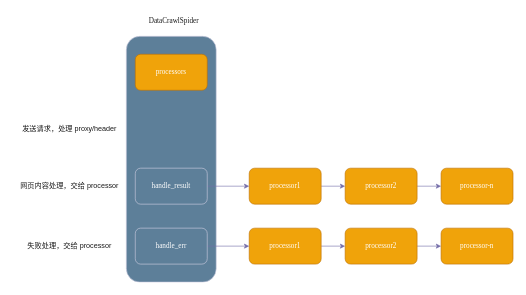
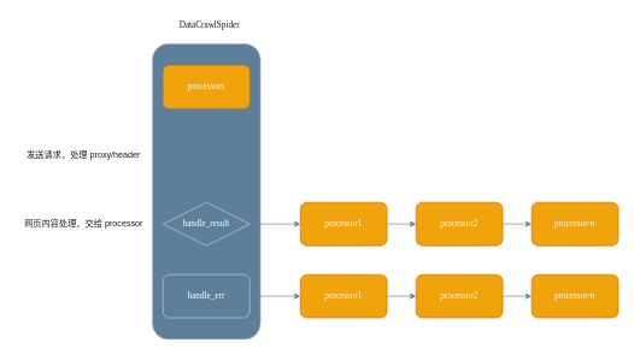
- <mxCell id="16" value="processors" style="rounded=1;whiteSpace=wrap;html=1;strokeColor=#BD7000;fillColor=#f0a30a;fontFamily=Comic Sans MS;labelBackgroundColor=none;fontColor=#FFFFFF;" vertex="1" parent="1"><mxGeometry x="225" y="90" width="120" height="60" as="geometry" /></mxCell>
+ <mxCell id="16" value="processors" style="rounded=1;whiteSpace=wrap;html=1;strokeColor=#BD7000;fillColor=#f0a30a;fontFamily=Comic Sans MS;labelBackgroundColor=none;fontColor=#FFFFFF;dashed=1;" vertex="1" parent="1"><mxGeometry x="225" y="90" width="120" height="60" as="geometry" /></mxCell>
- <mxCell id="4" value="handle_result" style="rounded=1;whiteSpace=wrap;html=1;strokeColor=#D0CEE2;fontColor=#FFFFFF;fillColor=#5D7F99;fontFamily=Comic Sans MS;labelBackgroundColor=none;" vertex="1" parent="1"><mxGeometry x="225" y="280" width="120" height="60" as="geometry" /></mxCell>
+ <mxCell id="4" value="handle_result" style="rhombus;whiteSpace=wrap;html=1;strokeColor=#D0CEE2;fontColor=#FFFFFF;fillColor=#5D7F99;fontFamily=Comic Sans MS;labelBackgroundColor=none;" vertex="1" parent="1"><mxGeometry x="225" y="280" width="120" height="60" as="geometry" /></mxCell>
- <mxCell id="21" value="失败处理，交给 processor" style="text;html=1;align=center;verticalAlign=middle;resizable=0;points=[];autosize=1;strokeColor=none;fillColor=none;fontColor=#1A1A1A;" vertex="1" parent="1"><mxGeometry x="35" y="395" width="160" height="30" as="geometry" /></mxCell>
